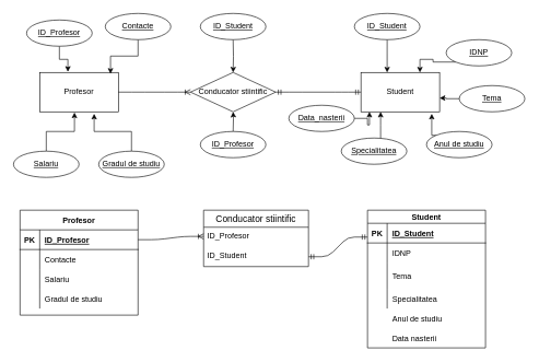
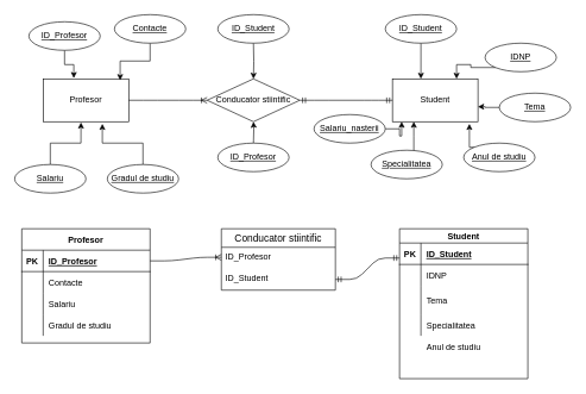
- <mxCell id="57" value="Data_nasterii" style="ellipse;whiteSpace=wrap;html=1;align=center;fontStyle=4;" parent="1" vertex="1"><mxGeometry x="440" y="160" width="100" height="40" as="geometry" /></mxCell>
+ <mxCell id="57" value="Salariu_nasterii" style="ellipse;whiteSpace=wrap;html=1;align=center;fontStyle=4;" parent="1" vertex="1"><mxGeometry x="440" y="160" width="100" height="40" as="geometry" /></mxCell>
- <mxCell id="51" value="Data nasterii" style="shape=partialRectangle;connectable=0;fillColor=none;top=0;left=0;bottom=0;right=0;align=left;spacingLeft=6;overflow=hidden;" parent="1" vertex="1"><mxGeometry x="590" y="500" width="150" height="30" as="geometry" /></mxCell>
